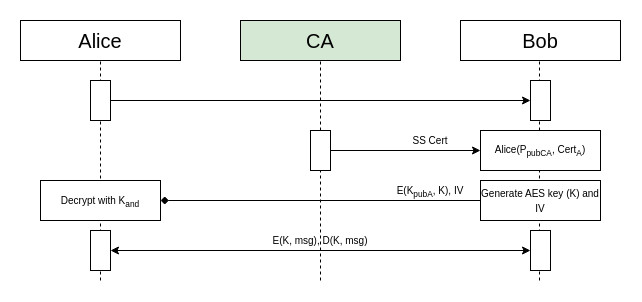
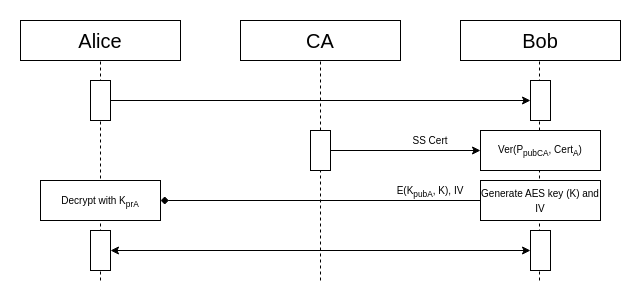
- <mxCell id="7" value="&lt;font style=&quot;font-size: 20px&quot;&gt;CA&lt;/font&gt;" style="rounded=0;whiteSpace=wrap;html=1;fillColor=#d5e8d4;" parent="1" vertex="1"><mxGeometry x="240" y="20" width="160" height="40" as="geometry" /></mxCell>
+ <mxCell id="7" value="&lt;font style=&quot;font-size: 20px&quot;&gt;CA&lt;/font&gt;" style="rounded=0;whiteSpace=wrap;html=1;" parent="1" vertex="1"><mxGeometry x="240" y="20" width="160" height="40" as="geometry" /></mxCell>
- <mxCell id="15" value="Alice(P&lt;sub&gt;pubCA&lt;/sub&gt;, Cert&lt;sub&gt;A&lt;/sub&gt;)" style="rounded=0;whiteSpace=wrap;html=1;fontSize=10;" parent="1" vertex="1"><mxGeometry x="480" y="130" width="120" height="40" as="geometry" /></mxCell>
+ <mxCell id="15" value="Ver(P&lt;sub&gt;pubCA&lt;/sub&gt;, Cert&lt;sub&gt;A&lt;/sub&gt;)" style="rounded=0;whiteSpace=wrap;html=1;fontSize=10;" parent="1" vertex="1"><mxGeometry x="480" y="130" width="120" height="40" as="geometry" /></mxCell>
- <mxCell id="18" value="&lt;font style=&quot;font-size: 10px&quot;&gt;Decrypt with K&lt;sub&gt;and&lt;/sub&gt;&lt;/font&gt;" style="rounded=0;whiteSpace=wrap;html=1;" vertex="1" parent="1"><mxGeometry x="40" y="180" width="120" height="40" as="geometry" /></mxCell>
+ <mxCell id="18" value="&lt;font style=&quot;font-size: 10px&quot;&gt;Decrypt with K&lt;sub&gt;prA&lt;/sub&gt;&lt;/font&gt;" style="rounded=0;whiteSpace=wrap;html=1;" vertex="1" parent="1"><mxGeometry x="40" y="180" width="120" height="40" as="geometry" /></mxCell>
- <mxCell id="21" value="&lt;font style=&quot;font-size: 10px&quot;&gt;E(K, msg), D(K, msg)&lt;/font&gt;" style="text;html=1;strokeColor=none;fillColor=none;align=center;verticalAlign=middle;whiteSpace=wrap;rounded=0;" vertex="1" parent="1"><mxGeometry x="140" y="230" width="360" height="20" as="geometry" /></mxCell>
